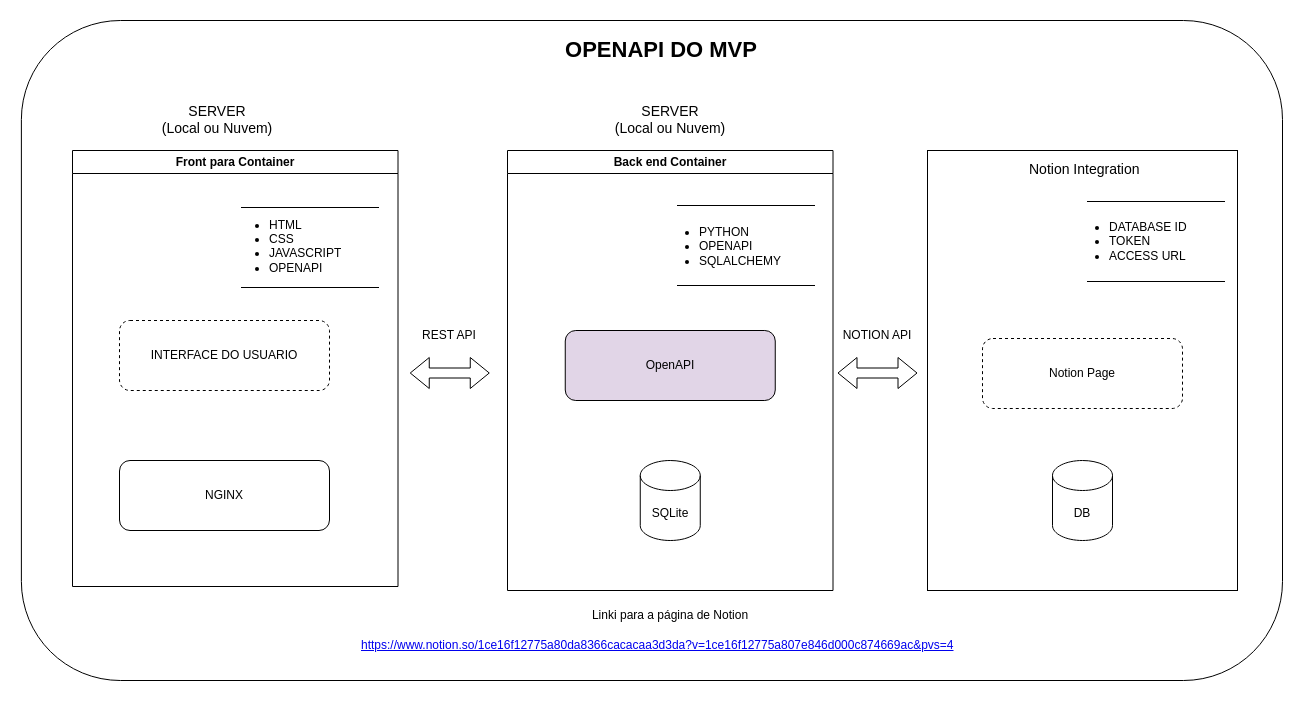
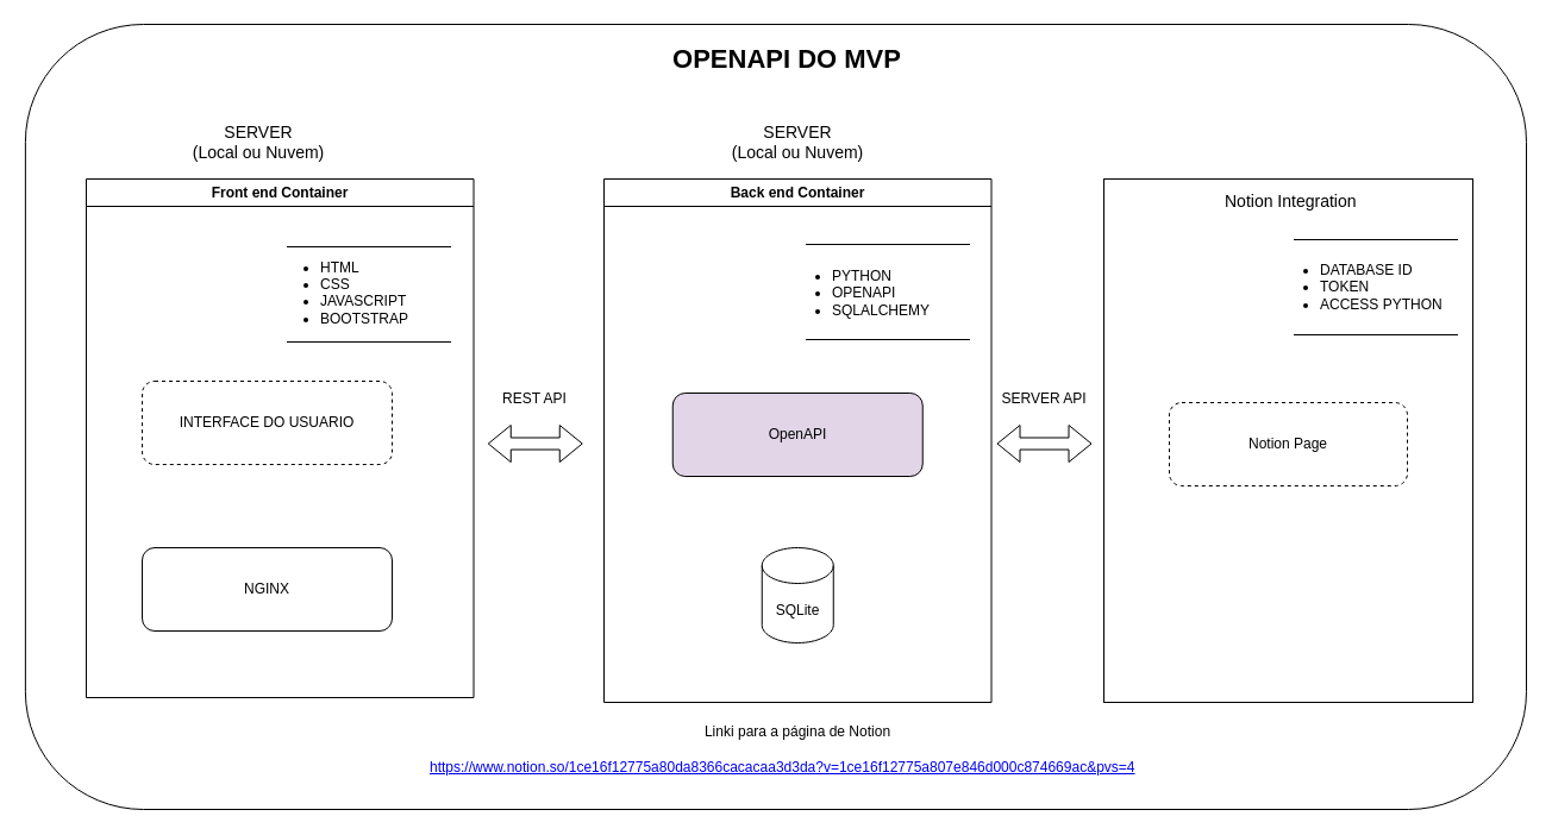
- <mxCell id="12" value="Front para Container" style="swimlane;whiteSpace=wrap;html=1;" vertex="1" parent="1"><mxGeometry x="72" y="150" width="325.5" height="436" as="geometry" /></mxCell>
+ <mxCell id="12" value="Front end Container" style="swimlane;whiteSpace=wrap;html=1;" vertex="1" parent="1"><mxGeometry x="72" y="150" width="325.5" height="436" as="geometry" /></mxCell>
- <mxCell id="22" value="&lt;ul&gt;&lt;li&gt;&lt;span style=&quot;text-align: center; background-color: transparent; color: light-dark(rgb(0, 0, 0), rgb(237, 237, 237));&quot;&gt;DATABASE ID&lt;/span&gt;&lt;/li&gt;&lt;li&gt;&lt;span style=&quot;text-align: center; background-color: transparent; color: light-dark(rgb(0, 0, 0), rgb(237, 237, 237));&quot;&gt;TOKEN&lt;/span&gt;&lt;/li&gt;&lt;li&gt;&lt;span style=&quot;text-align: center; background-color: transparent; color: light-dark(rgb(0, 0, 0), rgb(237, 237, 237));&quot;&gt;ACCESS URL&lt;/span&gt;&lt;/li&gt;&lt;/ul&gt;" style="text;html=1;strokeColor=none;fillColor=none;align=left;verticalAlign=middle;whiteSpace=wrap;overflow=hidden;fontSize=12;fontStyle=0;fontColor=#000000;" vertex="1" parent="1"><mxGeometry x="1067" y="200" width="144.5" height="81" as="geometry" /></mxCell>
+ <mxCell id="22" value="&lt;ul&gt;&lt;li&gt;&lt;span style=&quot;text-align: center; background-color: transparent; color: light-dark(rgb(0, 0, 0), rgb(237, 237, 237));&quot;&gt;DATABASE ID&lt;/span&gt;&lt;/li&gt;&lt;li&gt;&lt;span style=&quot;text-align: center; background-color: transparent; color: light-dark(rgb(0, 0, 0), rgb(237, 237, 237));&quot;&gt;TOKEN&lt;/span&gt;&lt;/li&gt;&lt;li&gt;&lt;span style=&quot;text-align: center; background-color: transparent; color: light-dark(rgb(0, 0, 0), rgb(237, 237, 237));&quot;&gt;ACCESS PYTHON&lt;/span&gt;&lt;/li&gt;&lt;/ul&gt;" style="text;html=1;strokeColor=none;fillColor=none;align=left;verticalAlign=middle;whiteSpace=wrap;overflow=hidden;fontSize=12;fontStyle=0;fontColor=#000000;" vertex="1" parent="1"><mxGeometry x="1067" y="200" width="144.5" height="81" as="geometry" /></mxCell>
- <mxCell id="15" value="&lt;ul&gt;&lt;li&gt;HTML&lt;/li&gt;&lt;li&gt;CSS&lt;/li&gt;&lt;li&gt;JAVASCRIPT&lt;/li&gt;&lt;li&gt;OPENAPI&lt;/li&gt;&lt;/ul&gt;" style="text;html=1;strokeColor=none;fillColor=none;align=left;verticalAlign=middle;whiteSpace=wrap;overflow=hidden;" vertex="1" parent="12"><mxGeometry x="155" y="53" width="133" height="80" as="geometry" /></mxCell>
+ <mxCell id="15" value="&lt;ul&gt;&lt;li&gt;HTML&lt;/li&gt;&lt;li&gt;CSS&lt;/li&gt;&lt;li&gt;JAVASCRIPT&lt;/li&gt;&lt;li&gt;BOOTSTRAP&lt;/li&gt;&lt;/ul&gt;" style="text;html=1;strokeColor=none;fillColor=none;align=left;verticalAlign=middle;whiteSpace=wrap;overflow=hidden;" vertex="1" parent="12"><mxGeometry x="155" y="53" width="133" height="80" as="geometry" /></mxCell>
- <mxCell id="19" value="NOTION API" style="text;html=1;strokeColor=none;fillColor=none;align=center;verticalAlign=middle;whiteSpace=wrap;overflow=hidden;" vertex="1" parent="1"><mxGeometry x="837" y="320" width="80" height="30" as="geometry" /></mxCell>
+ <mxCell id="19" value="SERVER API" style="text;html=1;strokeColor=none;fillColor=none;align=center;verticalAlign=middle;whiteSpace=wrap;overflow=hidden;" vertex="1" parent="1"><mxGeometry x="837" y="320" width="80" height="30" as="geometry" /></mxCell>
- <mxCell id="21" value="DB" style="shape=cylinder3;whiteSpace=wrap;html=1;boundedLbl=1;backgroundOutline=1;size=15;" vertex="1" parent="1"><mxGeometry x="1052" y="460" width="60" height="80" as="geometry" /></mxCell>
